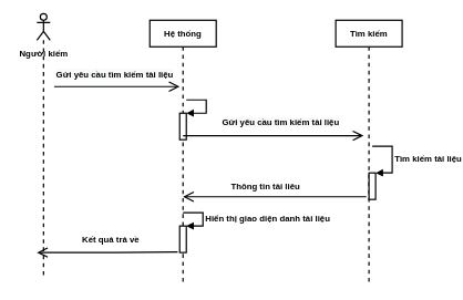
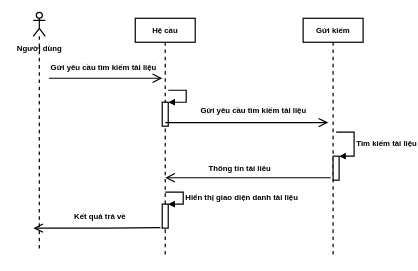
- <mxCell id="3" value="Hệ thống" style="shape=umlLifeline;perimeter=lifelinePerimeter;whiteSpace=wrap;html=1;container=1;collapsible=0;recursiveResize=0;outlineConnect=0;strokeWidth=2;fontSize=13;fontStyle=1" vertex="1" parent="1"><mxGeometry x="225" y="30" width="100" height="400" as="geometry" /></mxCell>
+ <mxCell id="3" value="Hệ cầu" style="shape=umlLifeline;perimeter=lifelinePerimeter;whiteSpace=wrap;html=1;container=1;collapsible=0;recursiveResize=0;outlineConnect=0;strokeWidth=2;fontSize=13;fontStyle=1" vertex="1" parent="1"><mxGeometry x="225" y="30" width="100" height="400" as="geometry" /></mxCell>
- <mxCell id="8" value="Tìm kiếm" style="shape=umlLifeline;perimeter=lifelinePerimeter;whiteSpace=wrap;html=1;container=1;collapsible=0;recursiveResize=0;outlineConnect=0;strokeWidth=2;fontSize=13;fontStyle=1" vertex="1" parent="1"><mxGeometry x="505" y="30" width="100" height="400" as="geometry" /></mxCell>
+ <mxCell id="8" value="Gửi kiếm" style="shape=umlLifeline;perimeter=lifelinePerimeter;whiteSpace=wrap;html=1;container=1;collapsible=0;recursiveResize=0;outlineConnect=0;strokeWidth=2;fontSize=13;fontStyle=1" vertex="1" parent="1"><mxGeometry x="505" y="30" width="100" height="400" as="geometry" /></mxCell>
- <mxCell id="19" value="&lt;span style=&quot;font-size: 13px;&quot;&gt;Người kiếm&lt;/span&gt;" style="text;html=1;align=center;verticalAlign=middle;resizable=0;points=[];autosize=1;strokeColor=none;fillColor=none;fontSize=13;fontStyle=1" vertex="1" parent="1"><mxGeometry x="20" y="70" width="90" height="20" as="geometry" /></mxCell>
+ <mxCell id="19" value="&lt;span style=&quot;font-size: 13px;&quot;&gt;Người dùng&lt;/span&gt;" style="text;html=1;align=center;verticalAlign=middle;resizable=0;points=[];autosize=1;strokeColor=none;fillColor=none;fontSize=13;fontStyle=1" vertex="1" parent="1"><mxGeometry x="20" y="70" width="90" height="20" as="geometry" /></mxCell>
